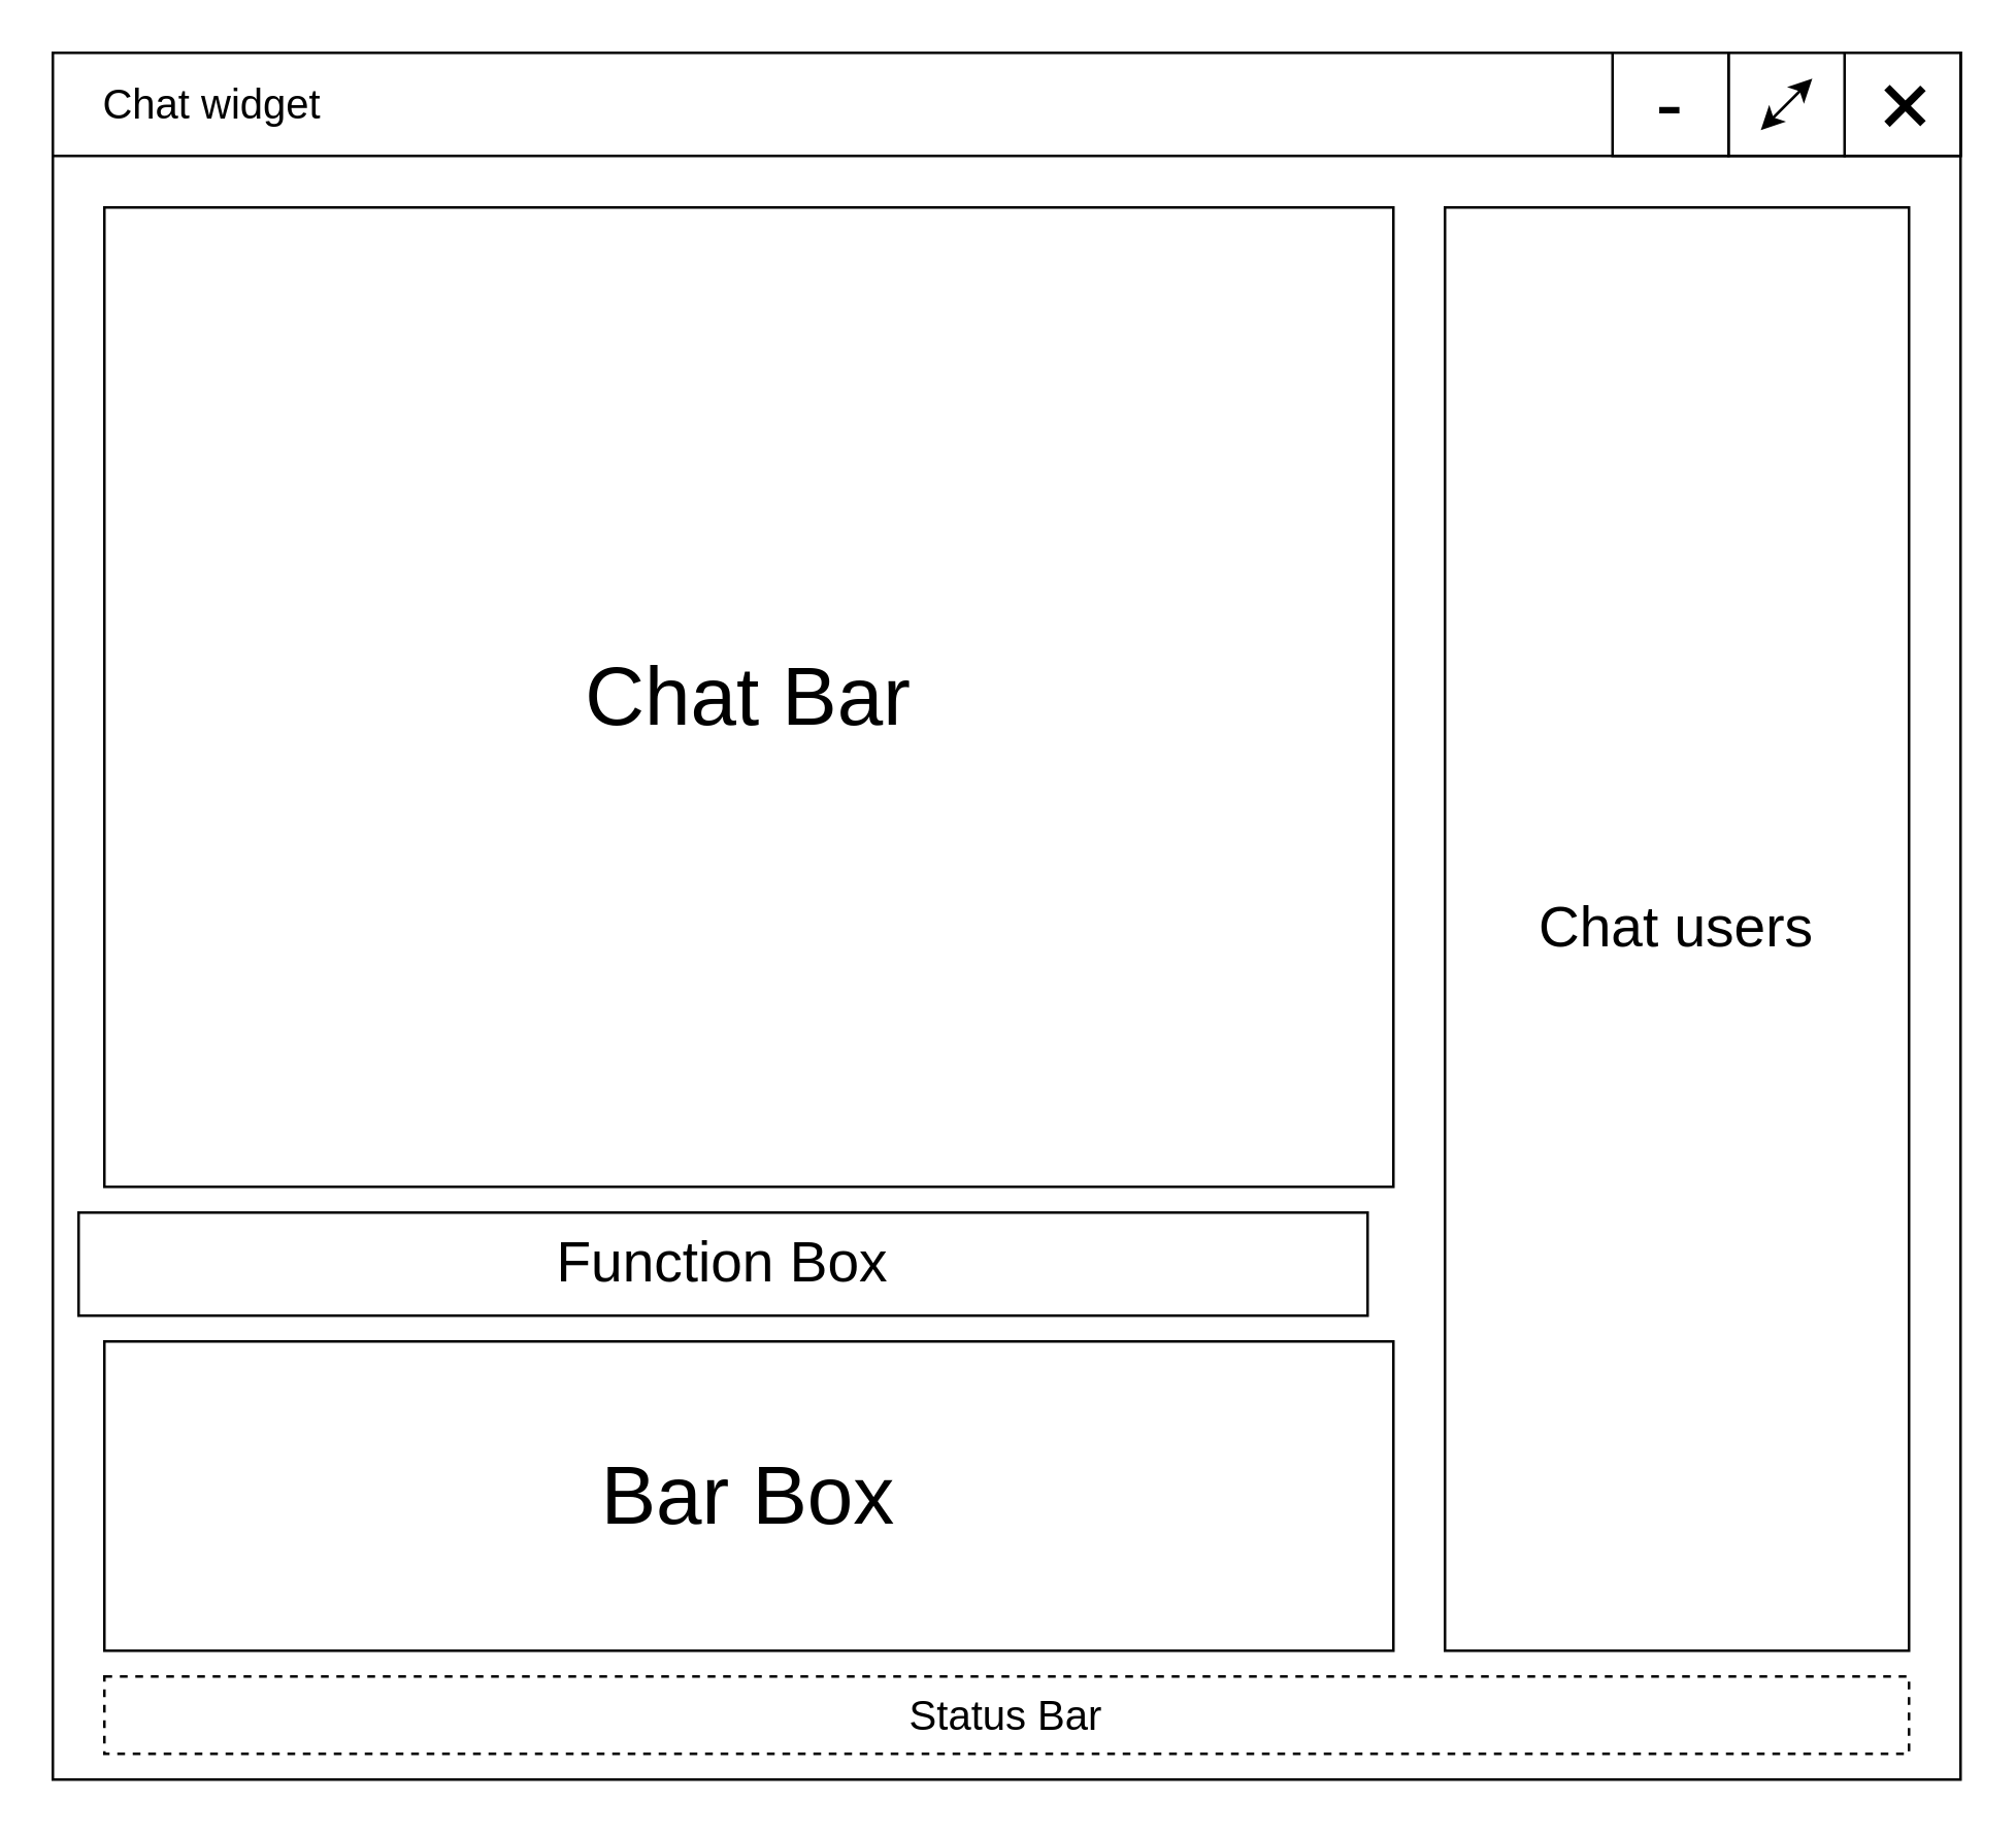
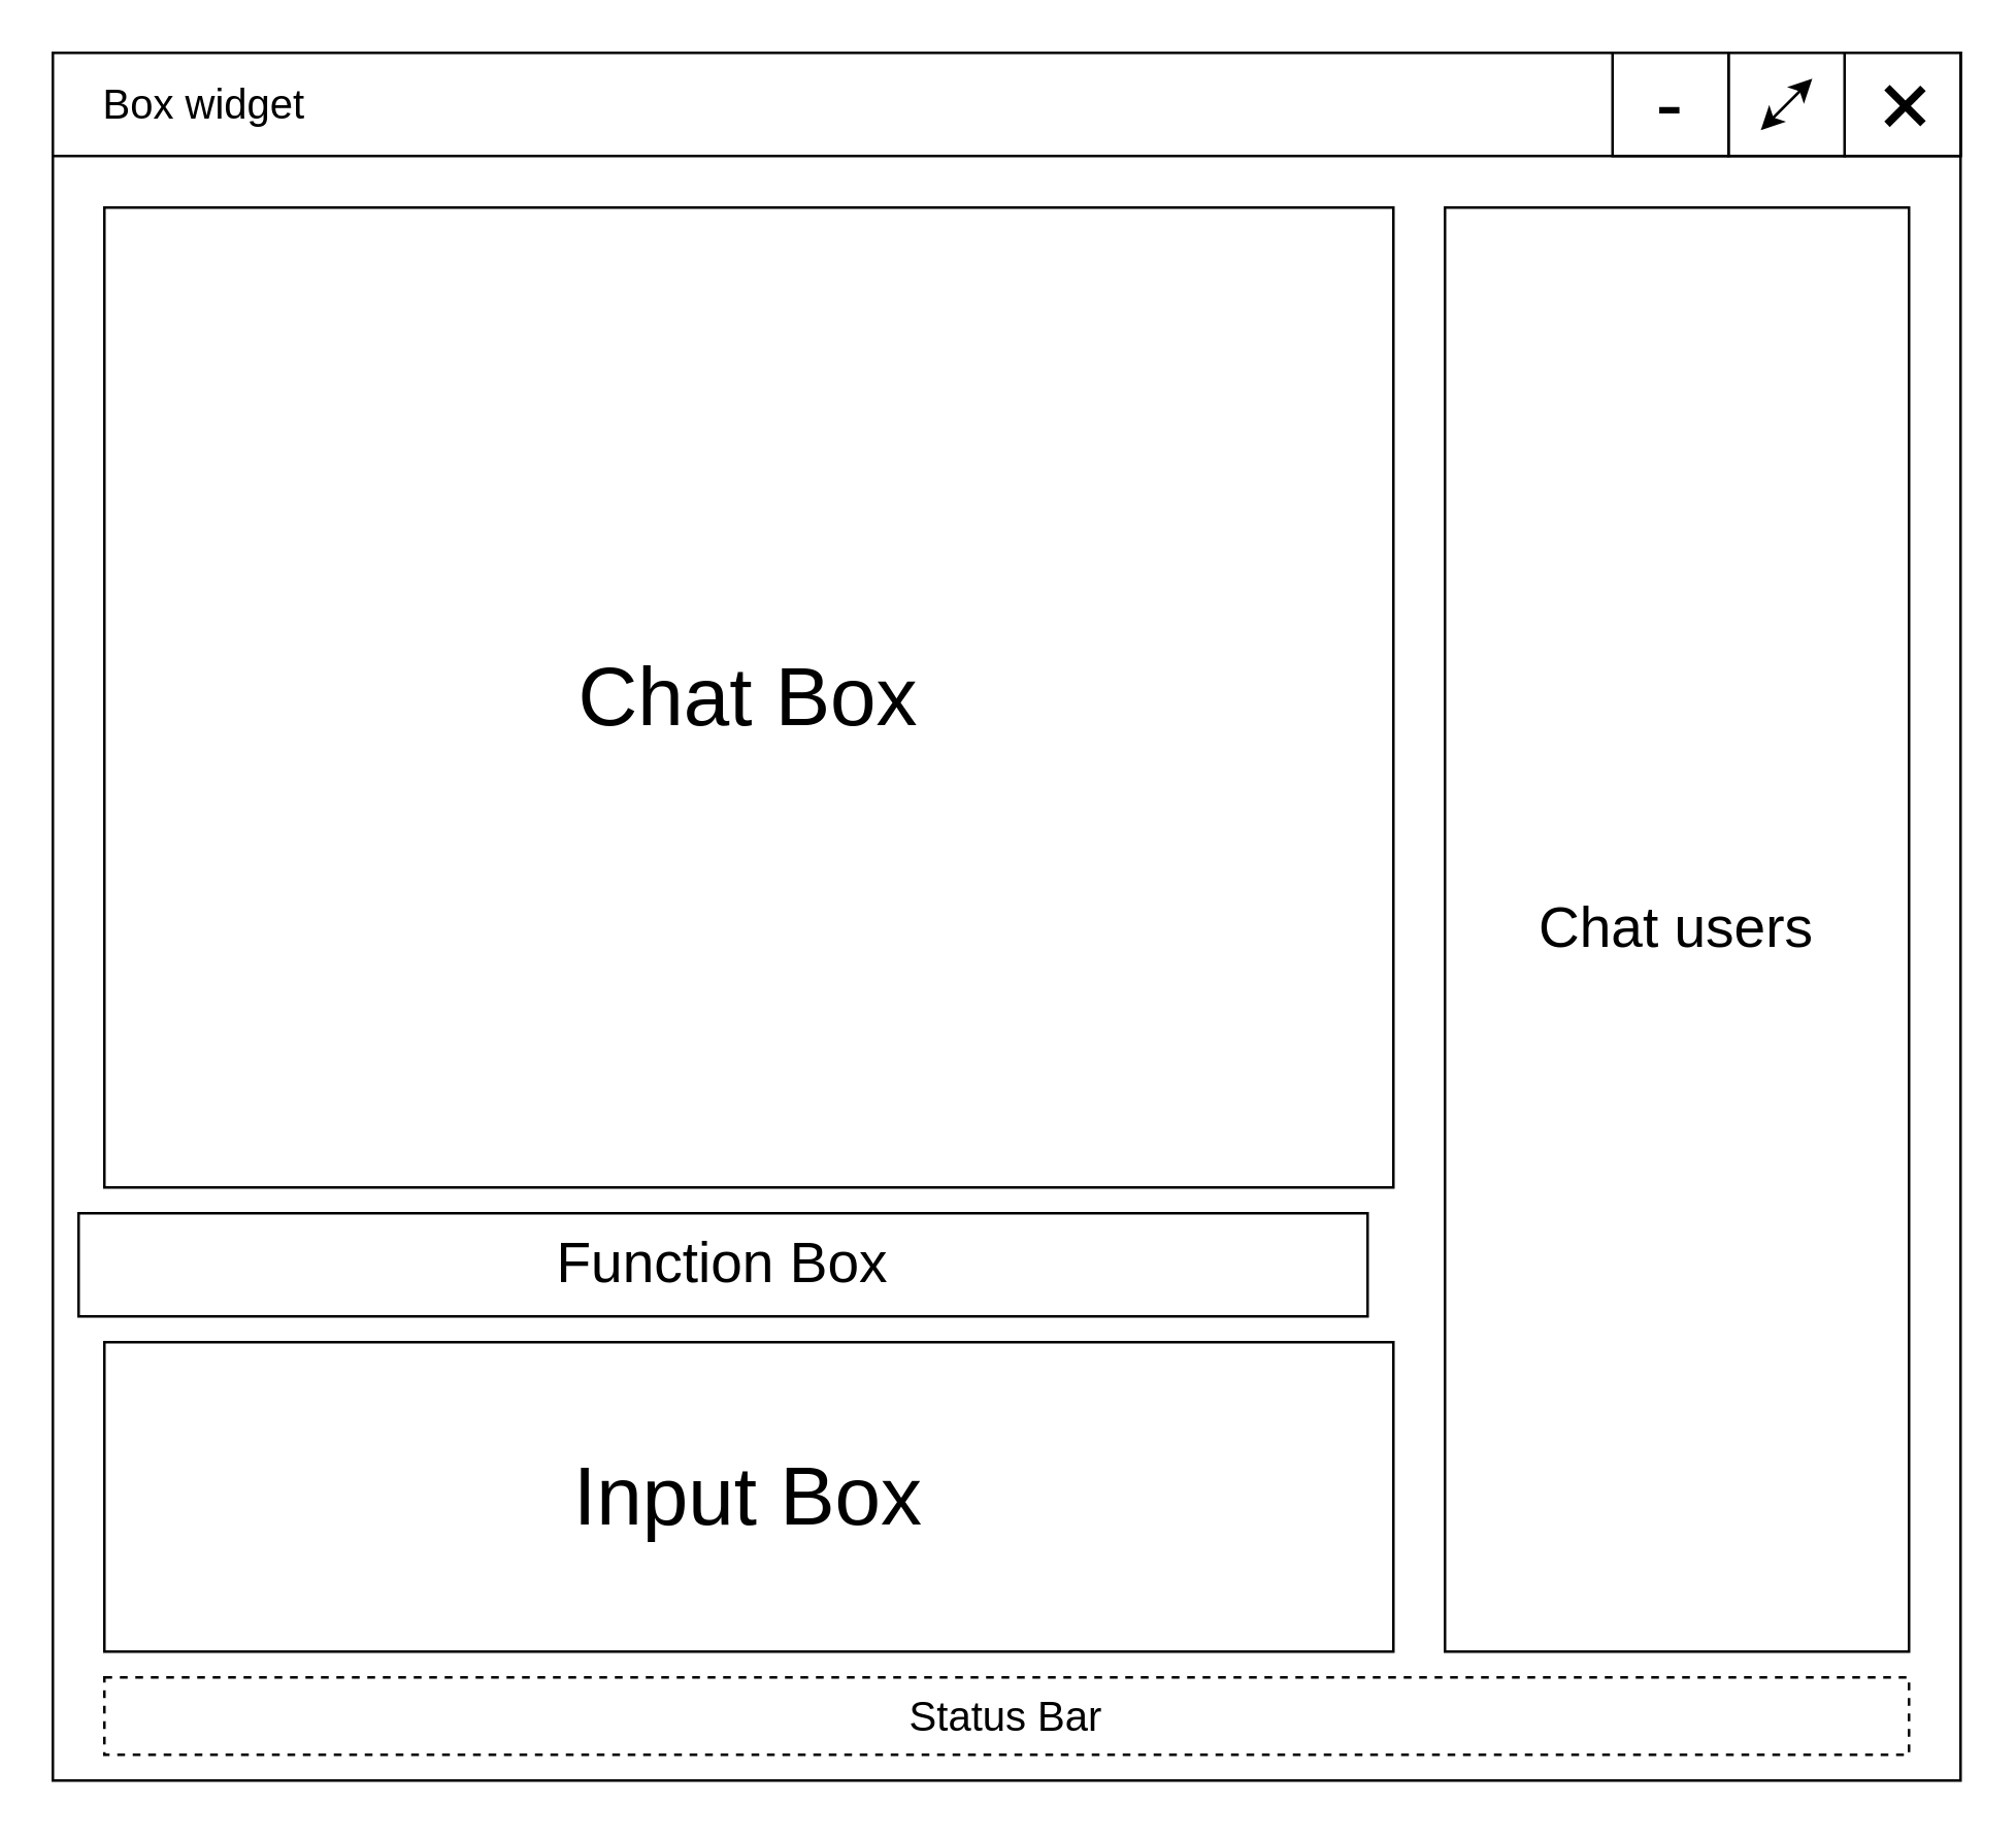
- <mxCell id="5" value="&lt;font style=&quot;font-size: 16px&quot;&gt;&amp;nbsp; &amp;nbsp; Chat widget&lt;/font&gt;" style="rounded=0;whiteSpace=wrap;html=1;align=left;" parent="1" vertex="1"><mxGeometry x="20" y="20" width="740" height="40" as="geometry" /></mxCell>
+ <mxCell id="5" value="&lt;font style=&quot;font-size: 16px&quot;&gt;&amp;nbsp; &amp;nbsp; Box widget&lt;/font&gt;" style="rounded=0;whiteSpace=wrap;html=1;align=left;" parent="1" vertex="1"><mxGeometry x="20" y="20" width="740" height="40" as="geometry" /></mxCell>
- <mxCell id="3" value="&lt;font style=&quot;font-size: 32px&quot;&gt;Chat Bar&lt;/font&gt;" style="rounded=0;whiteSpace=wrap;html=1;" parent="1" vertex="1"><mxGeometry x="40" y="80" width="500" height="380" as="geometry" /></mxCell>
+ <mxCell id="3" value="&lt;font style=&quot;font-size: 32px&quot;&gt;Chat Box&lt;/font&gt;" style="rounded=0;whiteSpace=wrap;html=1;" parent="1" vertex="1"><mxGeometry x="40" y="80" width="500" height="380" as="geometry" /></mxCell>
- <mxCell id="4" value="&lt;font style=&quot;font-size: 32px&quot;&gt;Bar Box&lt;/font&gt;" style="rounded=0;whiteSpace=wrap;html=1;" parent="1" vertex="1"><mxGeometry x="40" y="520" width="500" height="120" as="geometry" /></mxCell>
+ <mxCell id="4" value="&lt;font style=&quot;font-size: 32px&quot;&gt;Input Box&lt;/font&gt;" style="rounded=0;whiteSpace=wrap;html=1;" parent="1" vertex="1"><mxGeometry x="40" y="520" width="500" height="120" as="geometry" /></mxCell>
